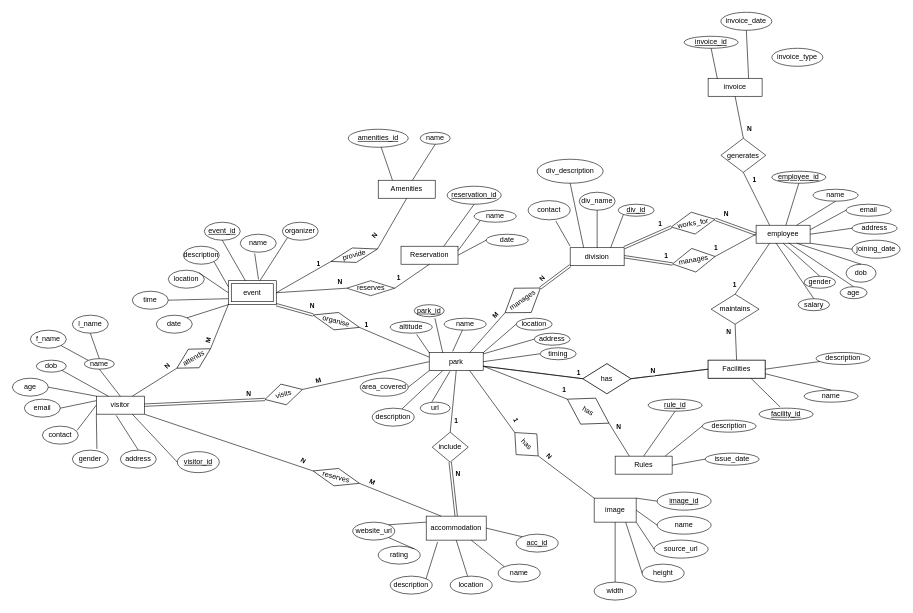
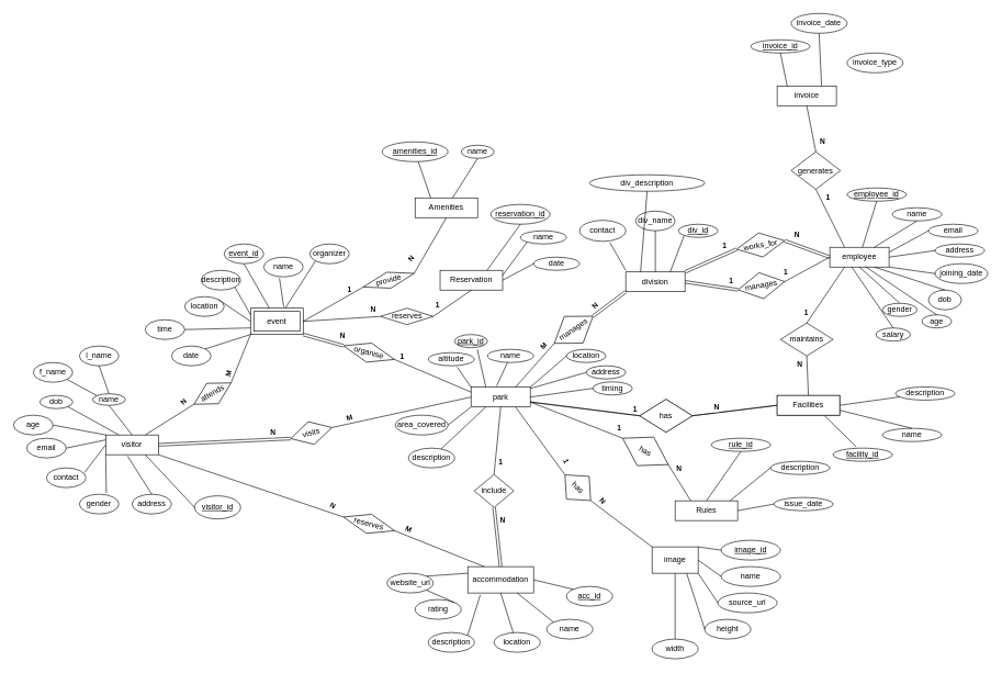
- <mxCell id="154" value="div_description" style="ellipse;whiteSpace=wrap;html=1;" parent="1" vertex="1"><mxGeometry x="895" y="265" width="110" height="40" as="geometry" /></mxCell>
+ <mxCell id="154" value="div_description" style="ellipse;whiteSpace=wrap;html=1;" parent="1" vertex="1"><mxGeometry x="895" y="265" width="175" height="25" as="geometry" /></mxCell>
- <mxCell id="14" value="" style="endArrow=none;html=1;rounded=0;exitX=0.39;exitY=-0.033;exitDx=0;exitDy=0;exitPerimeter=0;entryX=0.384;entryY=1.038;entryDx=0;entryDy=0;entryPerimeter=0;" parent="1" source="10" target="2" edge="1"><mxGeometry width="50" height="50" relative="1" as="geometry"><mxPoint x="790" y="680" as="sourcePoint" /><mxPoint x="840" y="630" as="targetPoint" /></mxGeometry></mxCell>
- <mxCell id="10" value="url" style="ellipse;whiteSpace=wrap;html=1;" parent="1" vertex="1"><mxGeometry x="700" y="670" width="50" height="20" as="geometry" /></mxCell>
